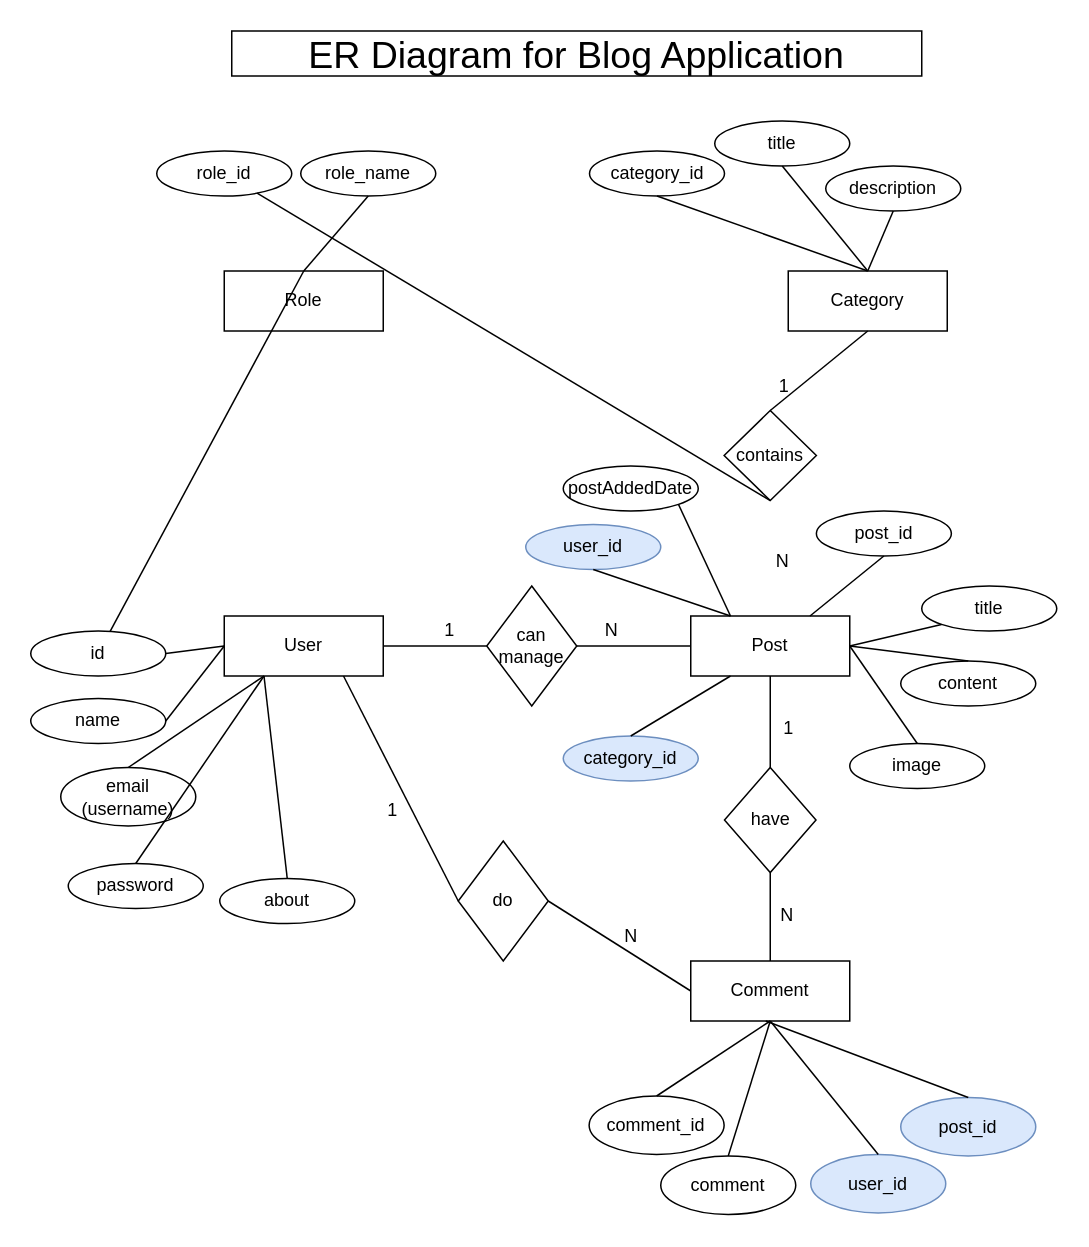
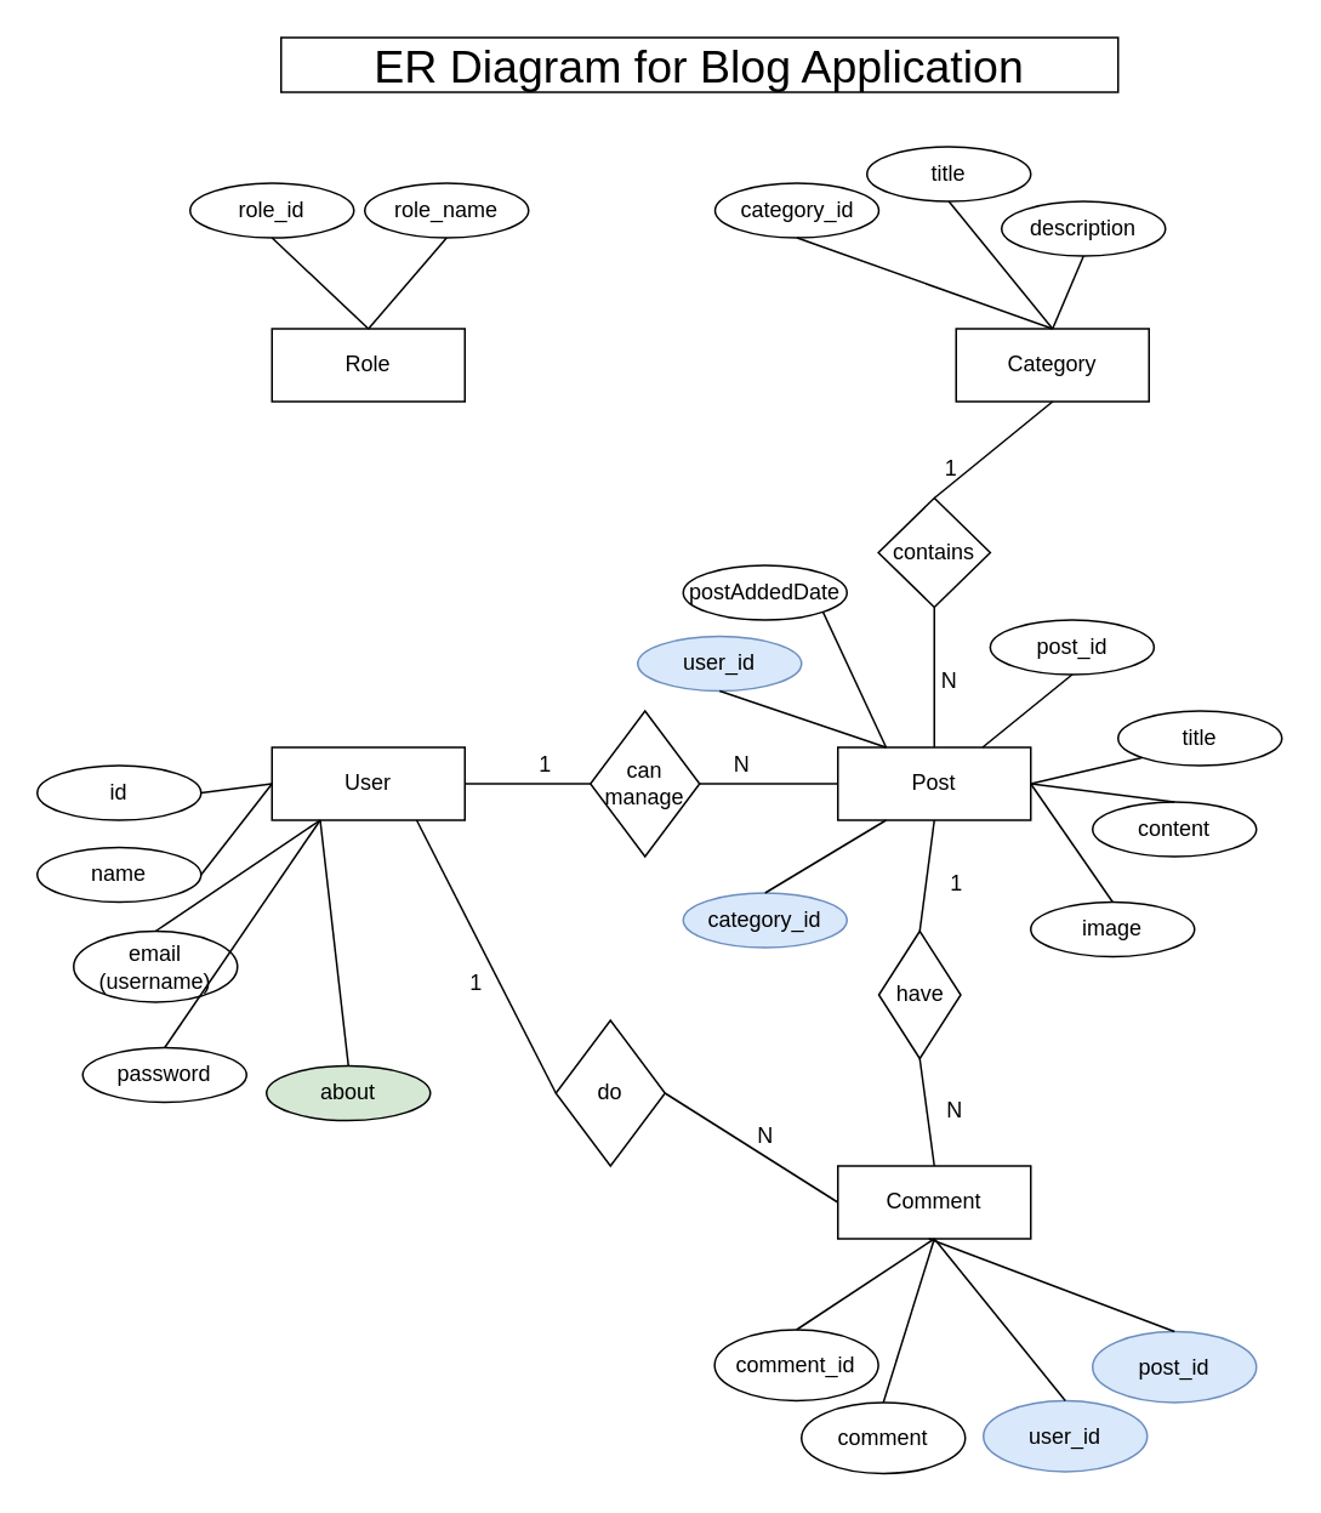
- <mxCell id="51" value="" style="endArrow=none;html=1;rounded=0;exitX=0.5;exitY=1;exitDx=0;exitDy=0;" parent="1" source="9" target="15" edge="1"><mxGeometry width="50" height="50" relative="1" as="geometry"><mxPoint x="559" y="290" as="sourcePoint" /><mxPoint x="559" y="230" as="targetPoint" /></mxGeometry></mxCell>
+ <mxCell id="51" value="" style="endArrow=none;html=1;rounded=0;entryX=0.5;entryY=0;entryDx=0;entryDy=0;exitX=0.5;exitY=1;exitDx=0;exitDy=0;" parent="1" source="9" target="7" edge="1"><mxGeometry width="50" height="50" relative="1" as="geometry"><mxPoint x="559" y="290" as="sourcePoint" /><mxPoint x="559" y="230" as="targetPoint" /></mxGeometry></mxCell>
- <mxCell id="17" value="" style="endArrow=none;html=1;rounded=0;exitX=0.5;exitY=0;exitDx=0;exitDy=0;" parent="1" source="3" target="19" edge="1"><mxGeometry width="50" height="50" relative="1" as="geometry"><mxPoint x="182" y="210" as="sourcePoint" /><mxPoint x="43" y="240" as="targetPoint" /></mxGeometry></mxCell>
+ <mxCell id="17" value="" style="endArrow=none;html=1;rounded=0;entryX=0.5;entryY=1;entryDx=0;entryDy=0;exitX=0.5;exitY=0;exitDx=0;exitDy=0;" parent="1" source="3" target="15" edge="1"><mxGeometry width="50" height="50" relative="1" as="geometry"><mxPoint x="182" y="210" as="sourcePoint" /><mxPoint x="43" y="240" as="targetPoint" /></mxGeometry></mxCell>
- <mxCell id="10" value="have" style="rhombus;whiteSpace=wrap;html=1;" parent="1" vertex="1"><mxGeometry x="482.5" y="511" width="61" height="70" as="geometry" /></mxCell>
+ <mxCell id="10" value="have" style="rhombus;whiteSpace=wrap;html=1;" parent="1" vertex="1"><mxGeometry x="482.5" y="511" width="45" height="70" as="geometry" /></mxCell>
- <mxCell id="27" value="about" style="ellipse;whiteSpace=wrap;html=1;" parent="1" vertex="1"><mxGeometry x="146" y="585" width="90" height="30" as="geometry" /></mxCell>
+ <mxCell id="27" value="about" style="ellipse;whiteSpace=wrap;html=1;fillColor=#d5e8d4;" parent="1" vertex="1"><mxGeometry x="146" y="585" width="90" height="30" as="geometry" /></mxCell>
